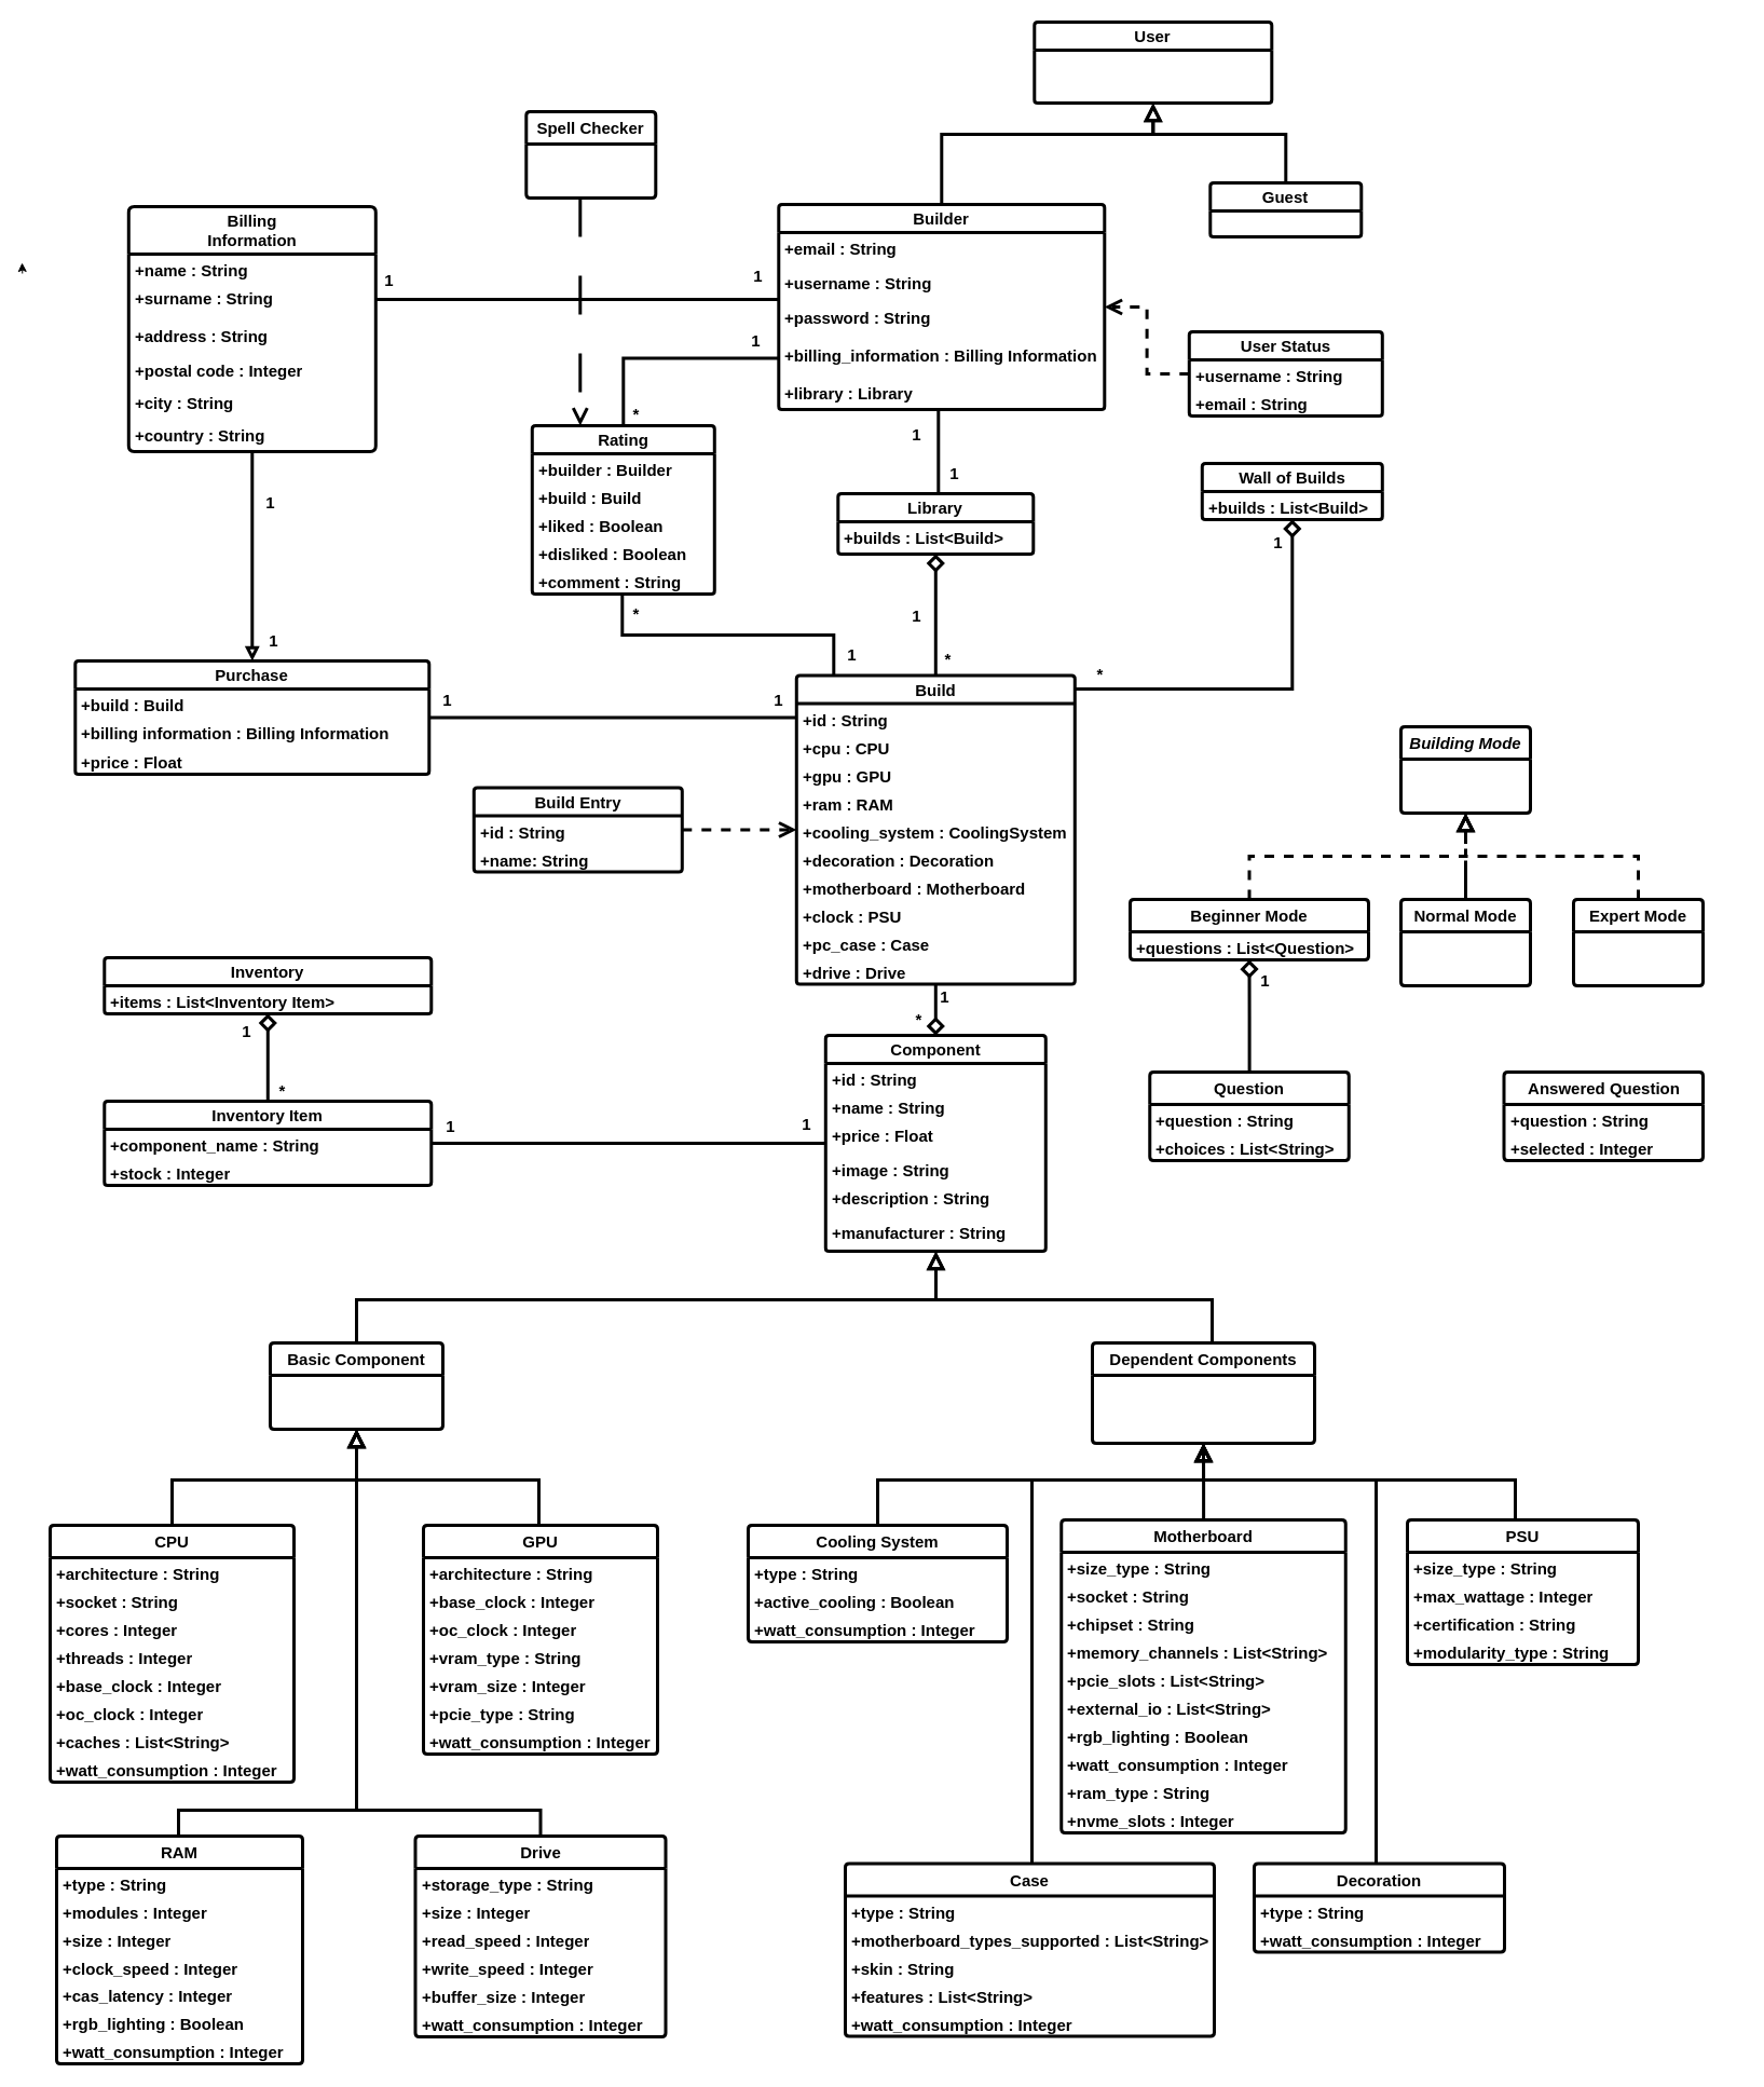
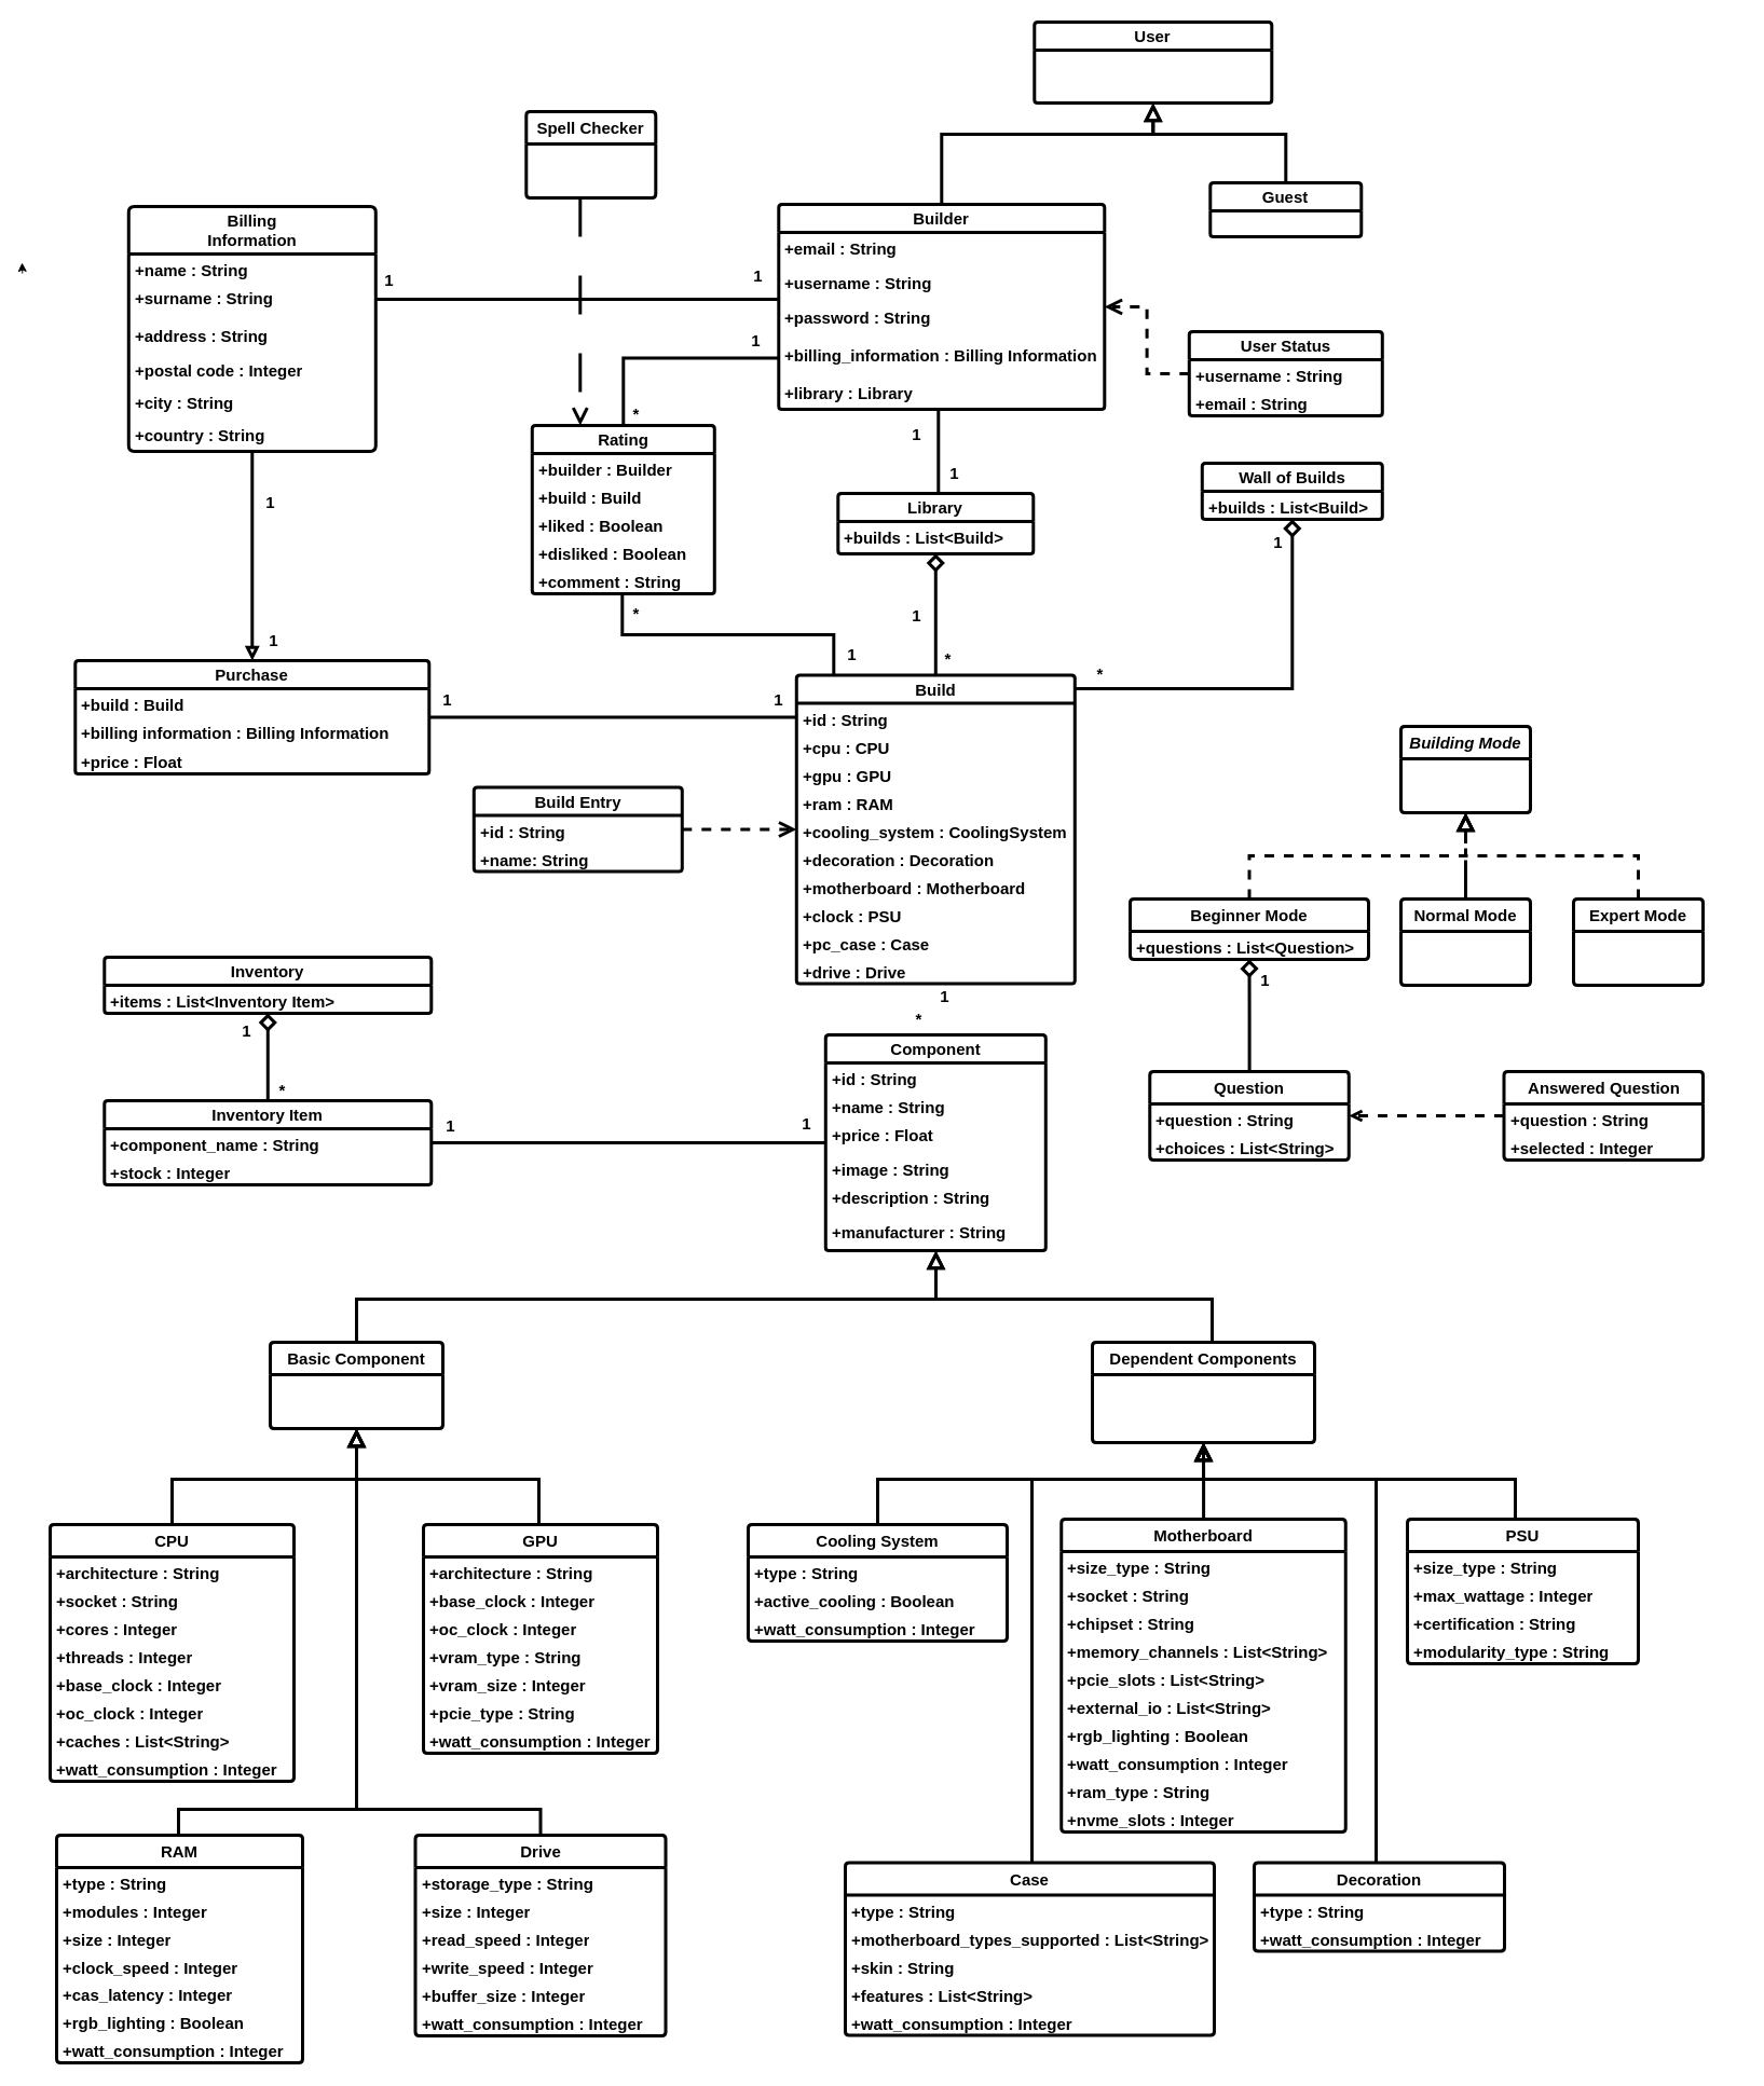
- <mxCell id="42" style="edgeStyle=orthogonalEdgeStyle;rounded=0;orthogonalLoop=1;jettySize=auto;html=1;strokeWidth=3;strokeColor=#000000;endArrow=diamond;endFill=0;endSize=10;textShadow=0;" parent="1" source="31" target="43" edge="1"><mxGeometry relative="1" as="geometry"><mxPoint x="866.79" y="970.5" as="targetPoint" /><Array as="points" /></mxGeometry></mxCell>
+ <mxCell id="178" style="edgeStyle=orthogonalEdgeStyle;rounded=0;orthogonalLoop=1;jettySize=auto;html=1;strokeColor=#000000;strokeWidth=3;dashed=1;endArrow=open;endFill=0;fontStyle=0" parent="1" source="179" target="174" edge="1"><mxGeometry relative="1" as="geometry" /></mxCell>
